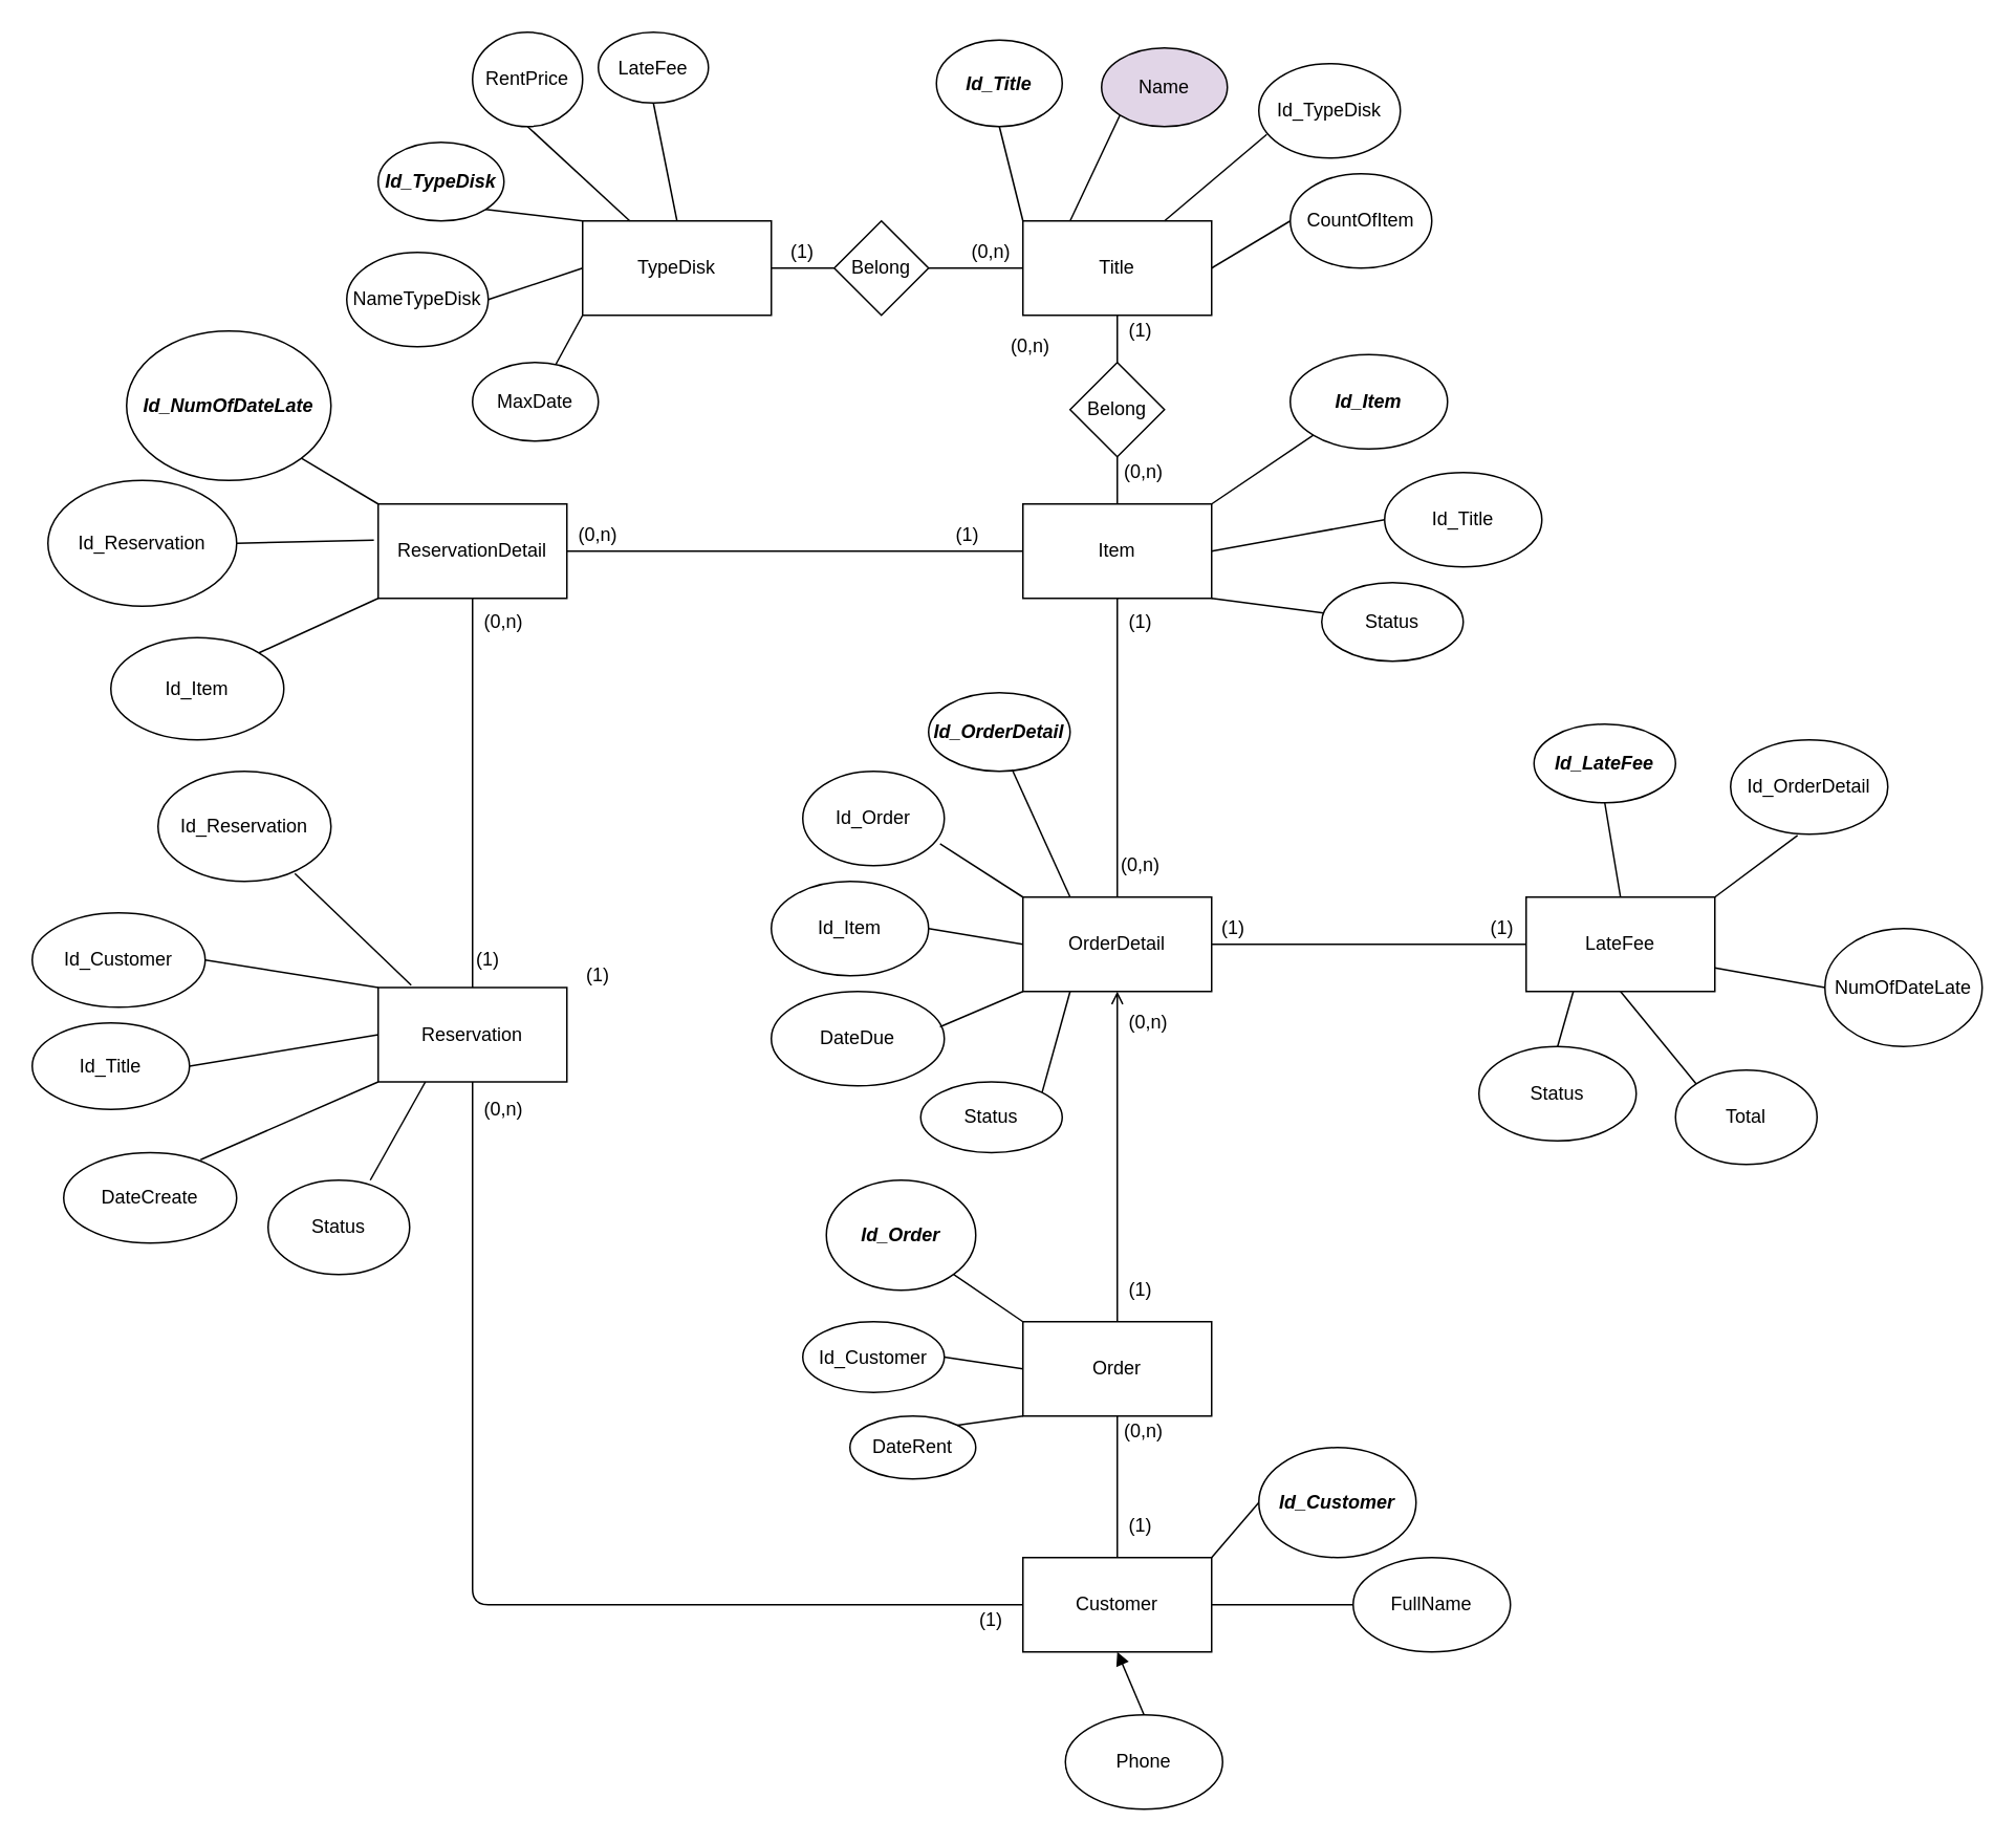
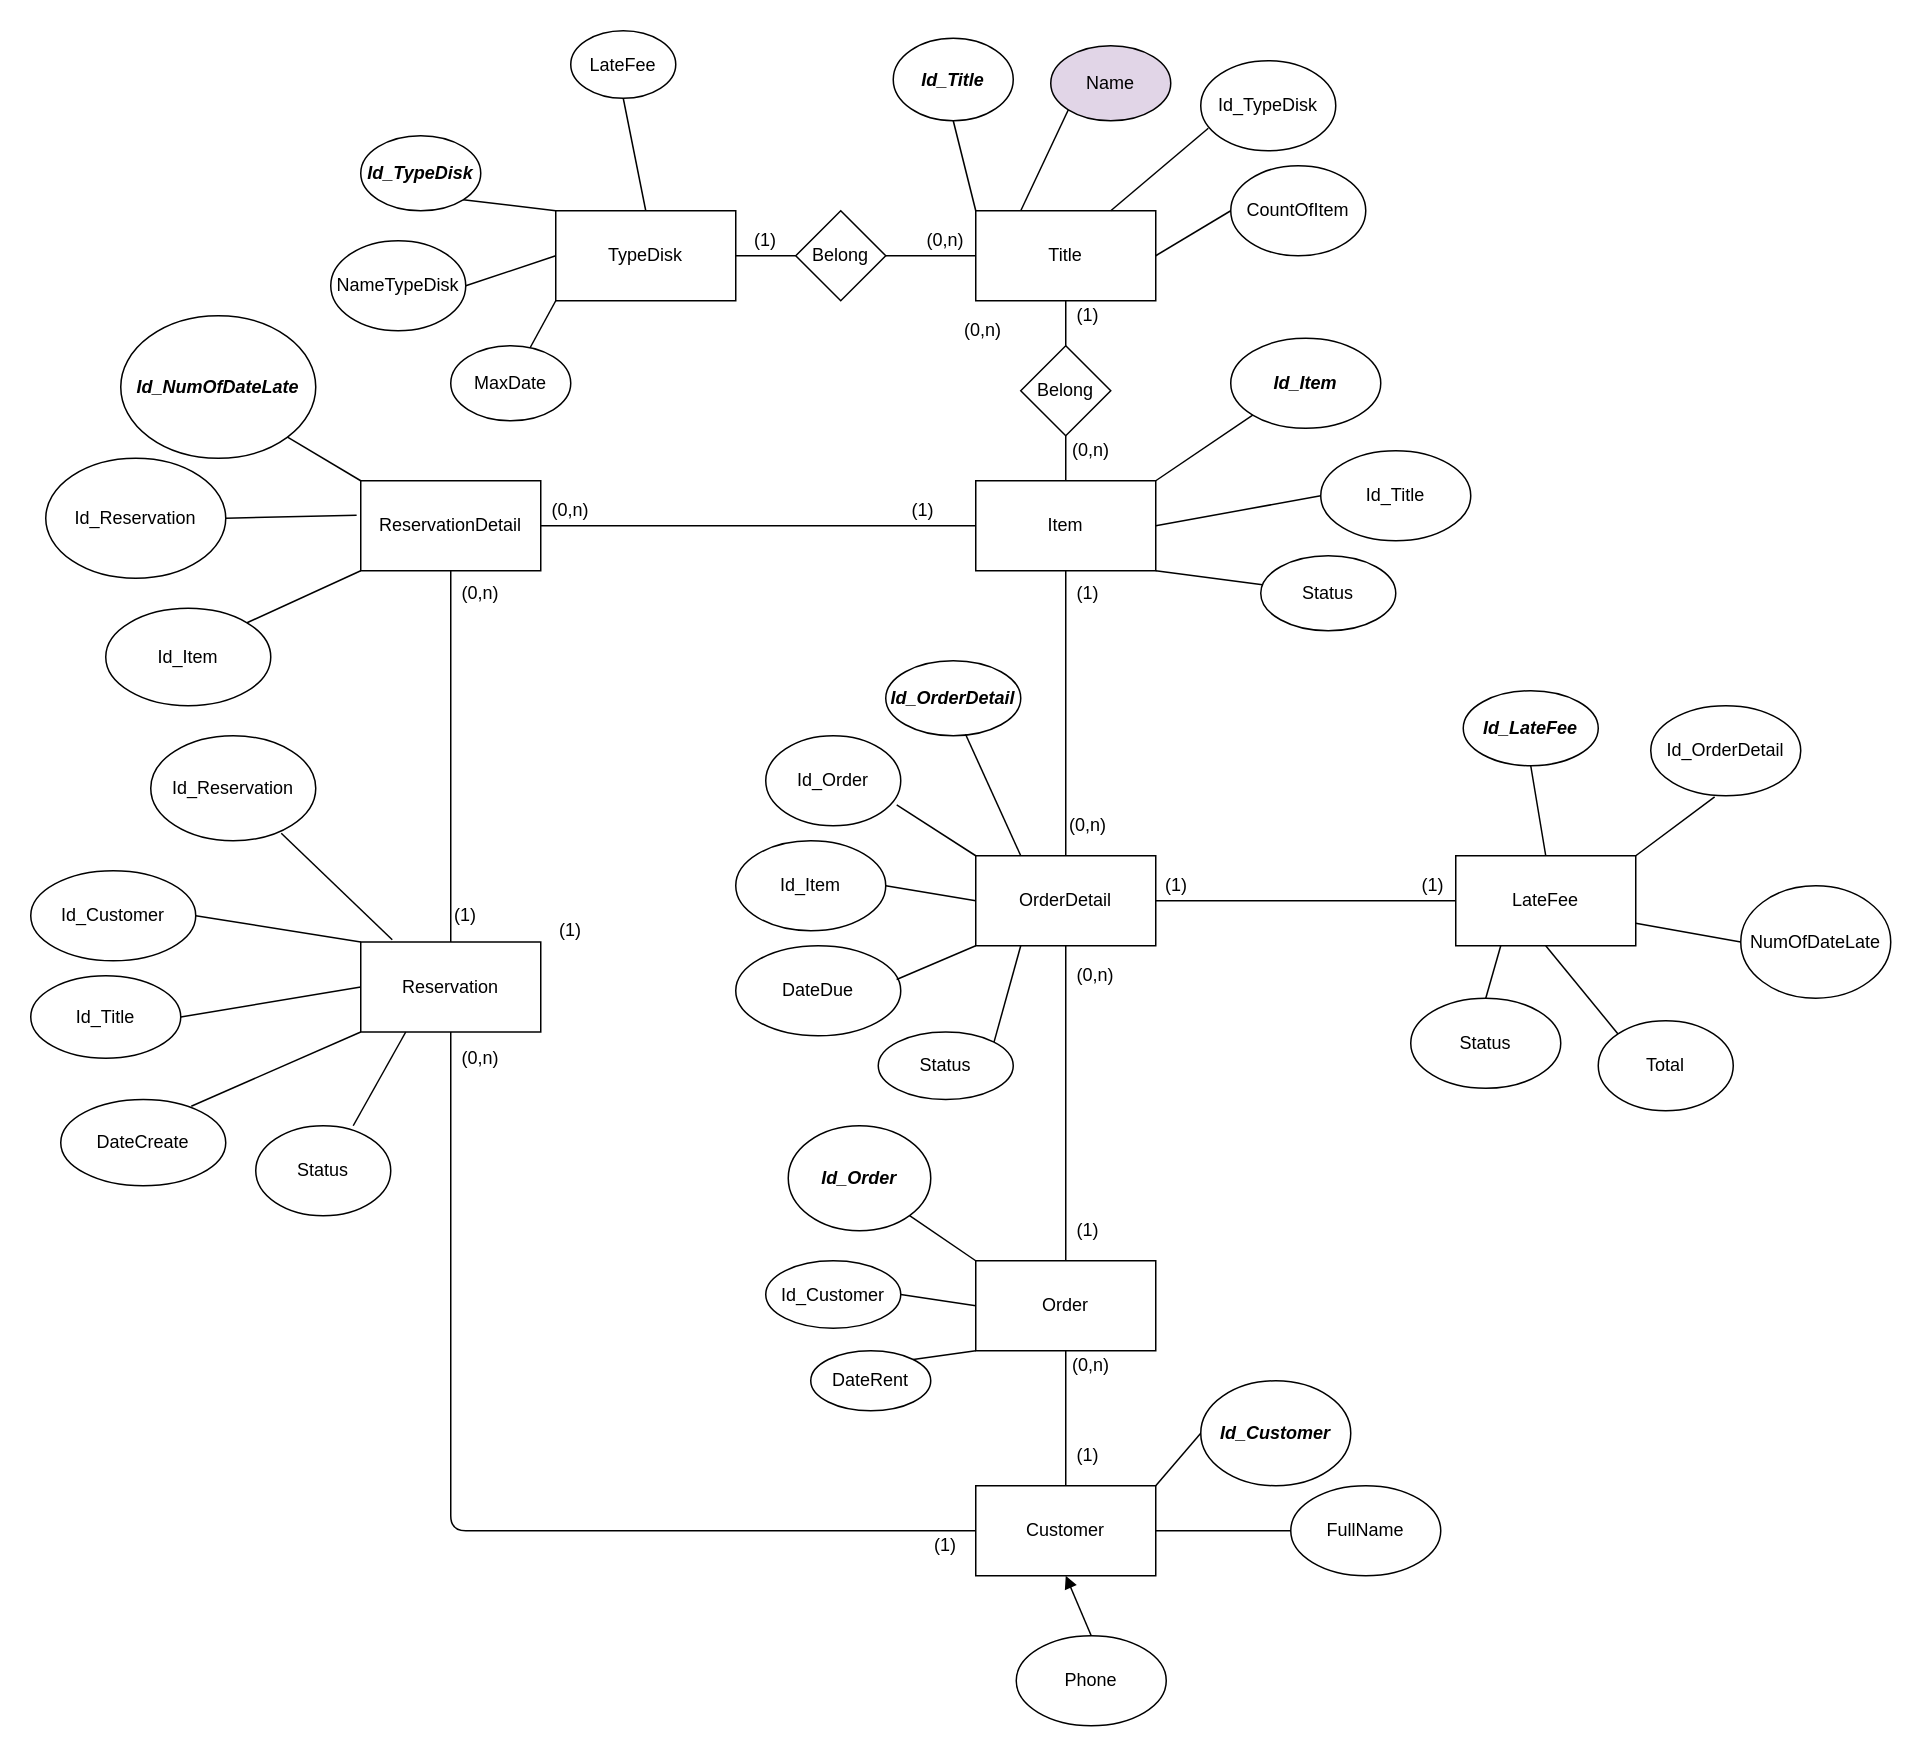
- <mxCell id="23" value="RentPrice" style="ellipse;whiteSpace=wrap;html=1;" vertex="1" parent="1"><mxGeometry x="300" y="20" width="70" height="60" as="geometry" /></mxCell>
- <mxCell id="29" value="" style="endArrow=none;html=1;entryX=0.5;entryY=1;entryDx=0;entryDy=0;exitX=0.25;exitY=0;exitDx=0;exitDy=0;" edge="1" parent="1" source="11" target="23"><mxGeometry width="50" height="50" relative="1" as="geometry"><mxPoint x="430" y="190" as="sourcePoint" /><mxPoint x="480" y="140" as="targetPoint" /></mxGeometry></mxCell>
- <mxCell id="47" value="" style="endArrow=open;html=1;entryX=0.5;entryY=1;entryDx=0;entryDy=0;exitX=0.5;exitY=0;exitDx=0;exitDy=0;" edge="1" parent="1" source="9" target="10"><mxGeometry width="50" height="50" relative="1" as="geometry"><mxPoint x="717.84" y="800" as="sourcePoint" /><mxPoint x="710" y="780" as="targetPoint" /></mxGeometry></mxCell>
+ <mxCell id="47" value="" style="endArrow=none;html=1;entryX=0.5;entryY=1;entryDx=0;entryDy=0;exitX=0.5;exitY=0;exitDx=0;exitDy=0;" edge="1" parent="1" source="9" target="10"><mxGeometry width="50" height="50" relative="1" as="geometry"><mxPoint x="717.84" y="800" as="sourcePoint" /><mxPoint x="710" y="780" as="targetPoint" /></mxGeometry></mxCell>
